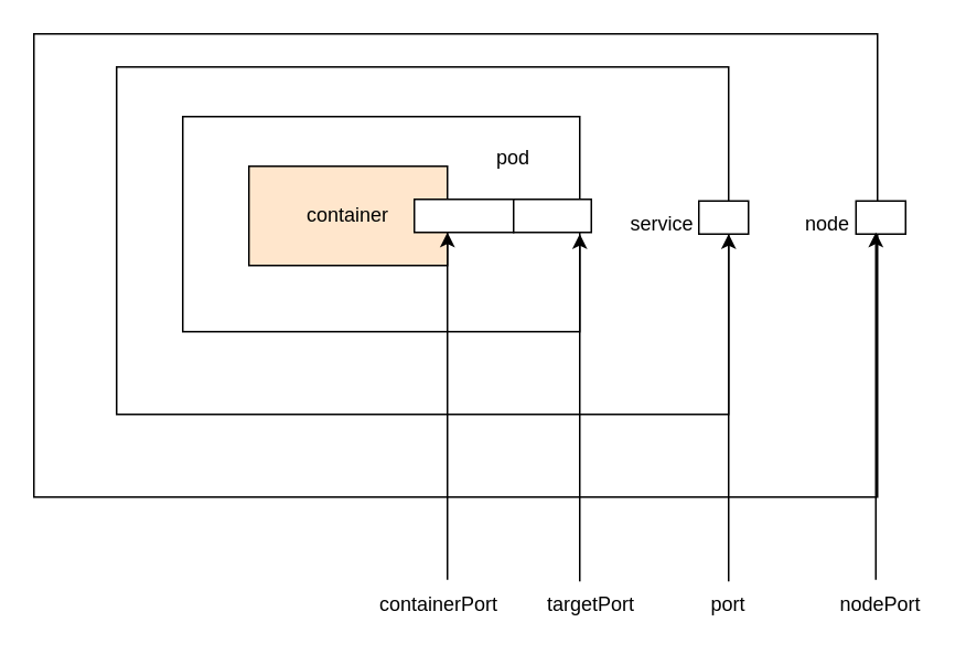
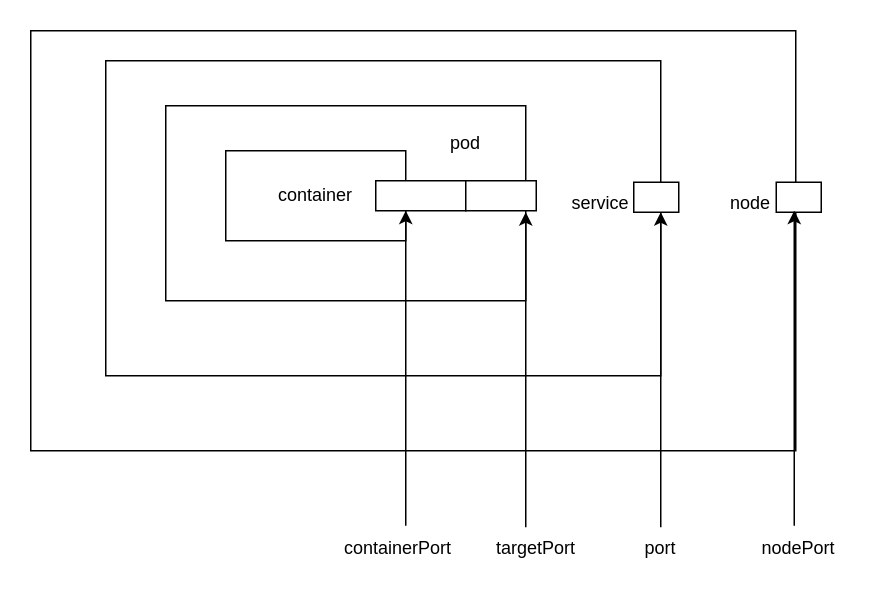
- <mxCell id="5" value="container" style="rounded=0;whiteSpace=wrap;html=1;fillColor=#ffe6cc;" parent="1" vertex="1"><mxGeometry x="150" y="100" width="120" height="60" as="geometry" /></mxCell>
+ <mxCell id="5" value="container" style="rounded=0;whiteSpace=wrap;html=1;" parent="1" vertex="1"><mxGeometry x="150" y="100" width="120" height="60" as="geometry" /></mxCell>
